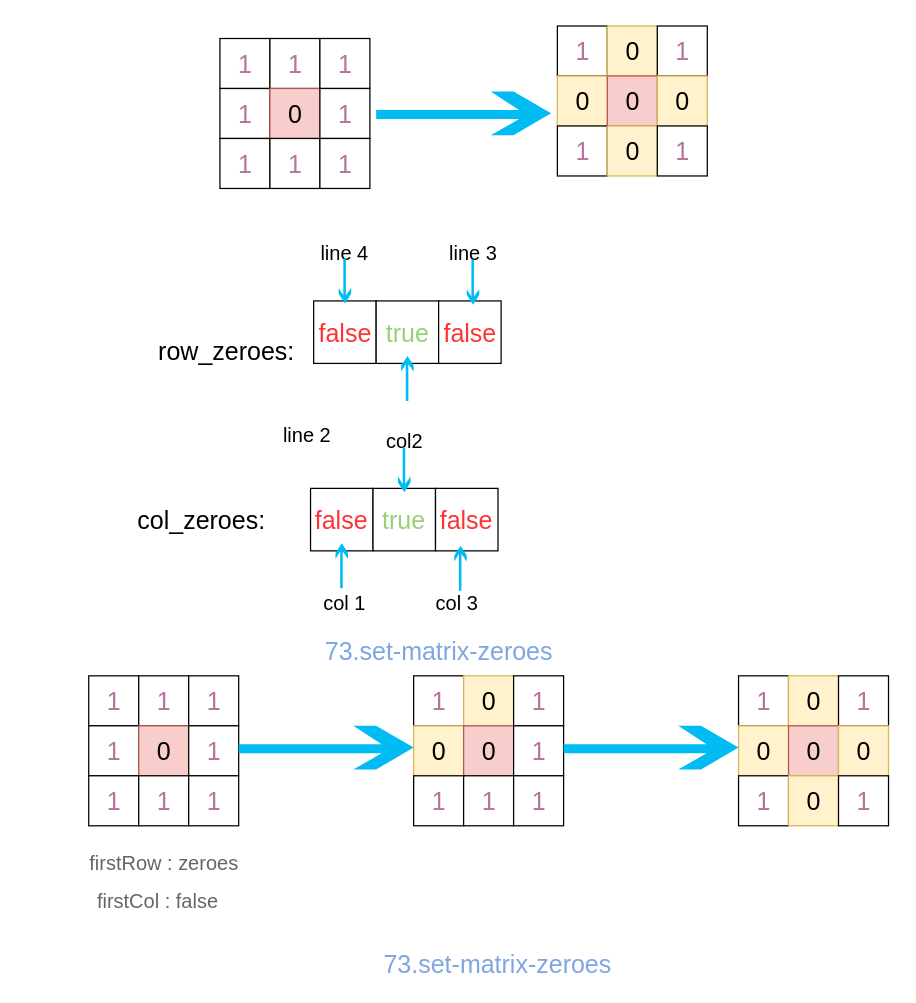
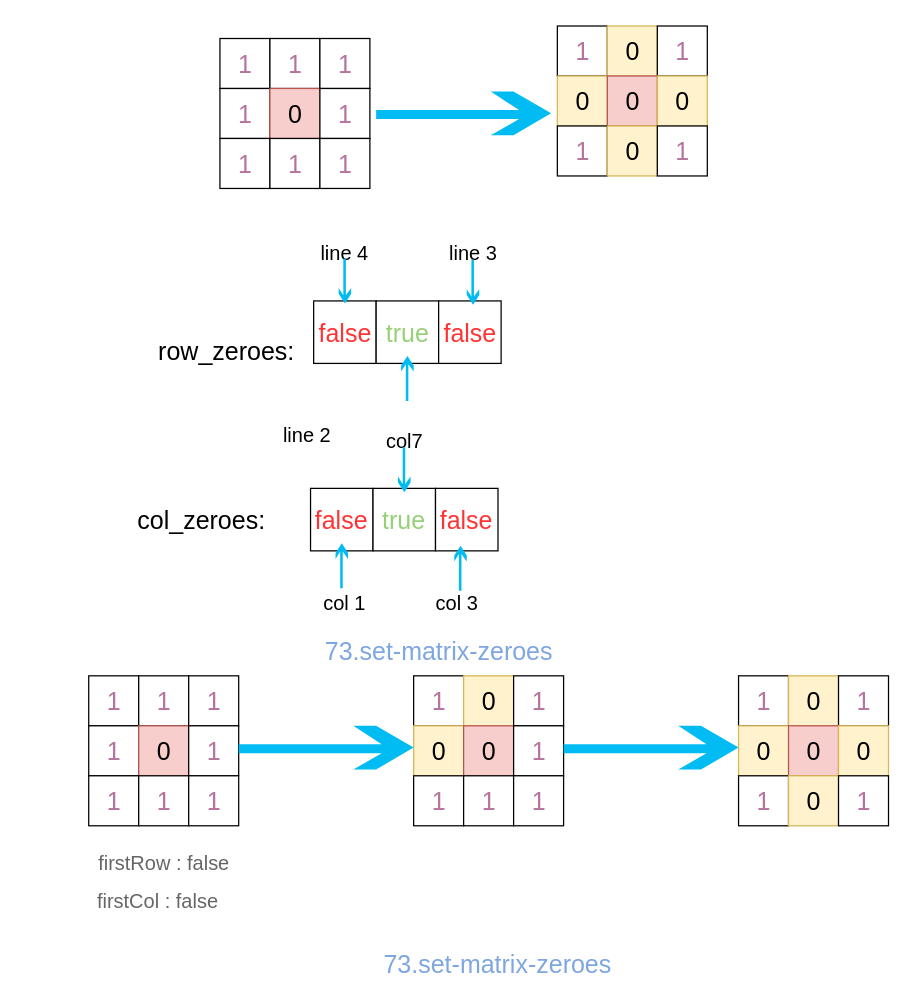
- <mxCell id="32" value="&lt;font style=&quot;font-size: 16px&quot;&gt;col2&lt;/font&gt;" style="text;html=1;strokeColor=none;fillColor=none;align=center;verticalAlign=middle;whiteSpace=wrap;rounded=0;fontSize=20;fontColor=#000000;" parent="1" vertex="1"><mxGeometry x="290.5" y="340" width="65" height="20" as="geometry" /></mxCell>
+ <mxCell id="32" value="&lt;font style=&quot;font-size: 16px&quot;&gt;col7&lt;/font&gt;" style="text;html=1;strokeColor=none;fillColor=none;align=center;verticalAlign=middle;whiteSpace=wrap;rounded=0;fontSize=20;fontColor=#000000;" parent="1" vertex="1"><mxGeometry x="290.5" y="340" width="65" height="20" as="geometry" /></mxCell>
- <mxCell id="59" value="firstRow : zeroes" style="text;html=1;strokeColor=none;fillColor=none;align=center;verticalAlign=middle;whiteSpace=wrap;rounded=0;fontSize=16;fontColor=#666666;" parent="1" vertex="1"><mxGeometry x="25.5" y="680" width="210" height="20" as="geometry" /></mxCell>
+ <mxCell id="59" value="firstRow : false" style="text;html=1;strokeColor=none;fillColor=none;align=center;verticalAlign=middle;whiteSpace=wrap;rounded=0;fontSize=16;fontColor=#666666;" parent="1" vertex="1"><mxGeometry x="25.5" y="680" width="210" height="20" as="geometry" /></mxCell>
